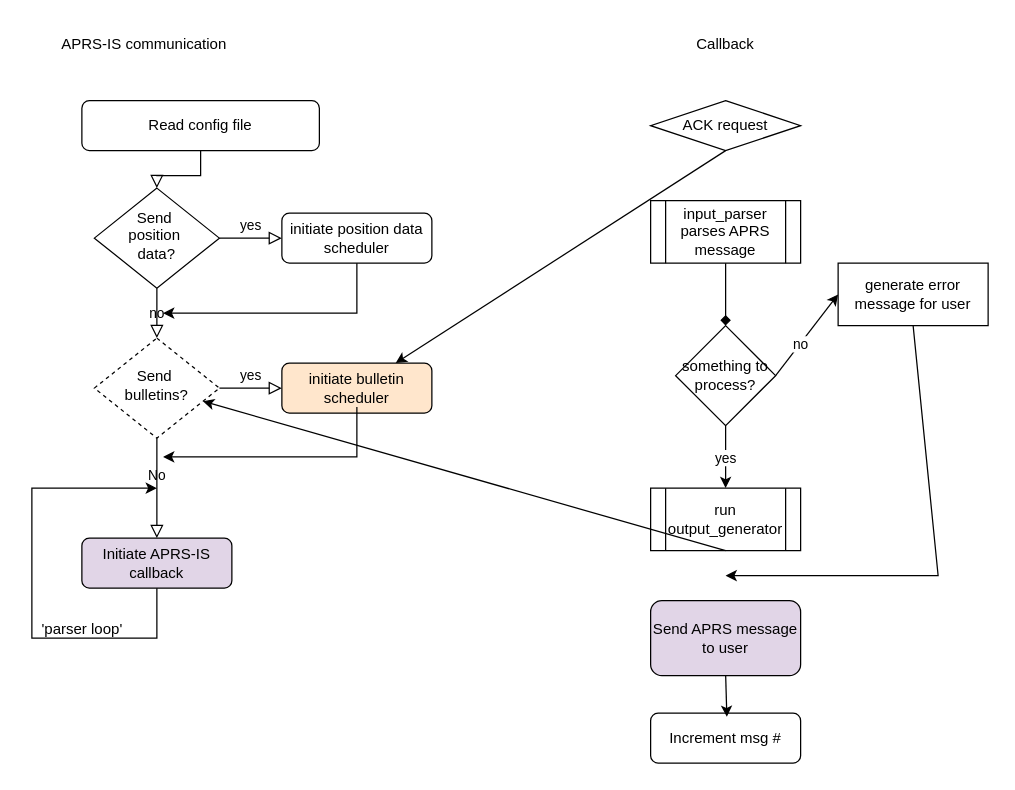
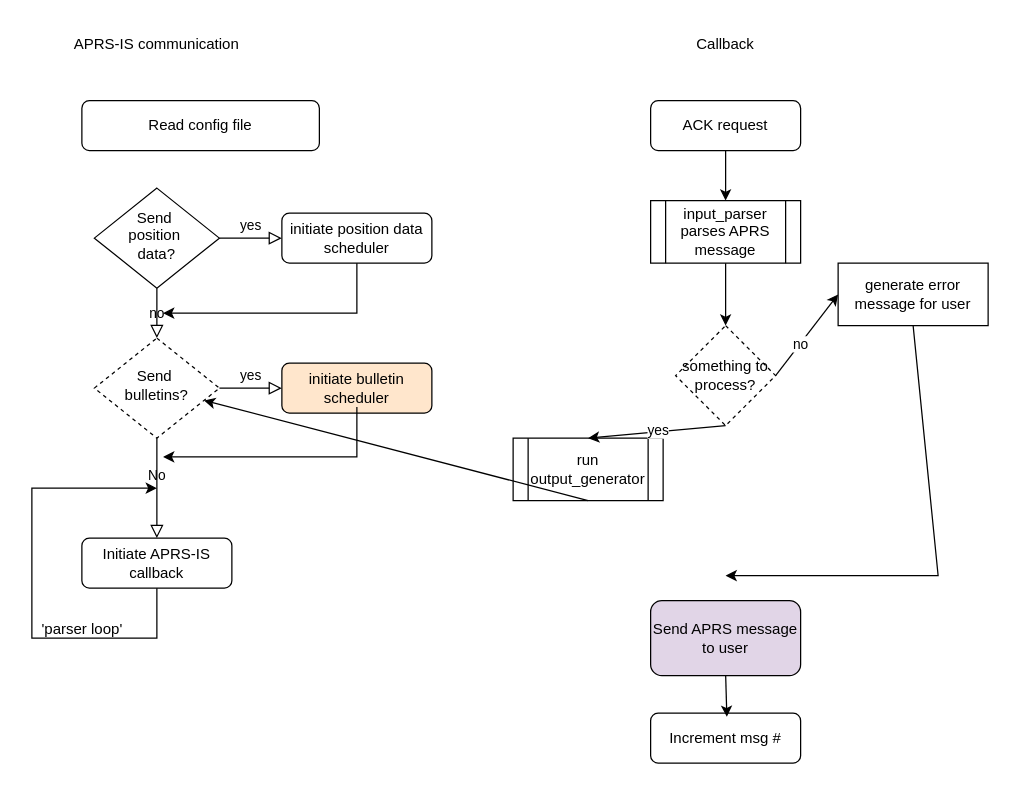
- <mxCell id="15" value="APRS-IS communication" style="text;html=1;align=center;verticalAlign=middle;whiteSpace=wrap;rounded=0;" parent="1" vertex="1"><mxGeometry x="35" y="20" width="160" height="30" as="geometry" /></mxCell>
+ <mxCell id="15" value="APRS-IS communication" style="text;html=1;align=center;verticalAlign=middle;whiteSpace=wrap;rounded=0;" parent="1" vertex="1"><mxGeometry x="45" y="20" width="160" height="30" as="geometry" /></mxCell>
- <mxCell id="17" value="ACK request" style="rhombus;whiteSpace=wrap;html=1;" parent="1" vertex="1"><mxGeometry x="520" y="80" width="120" height="40" as="geometry" /></mxCell>
+ <mxCell id="17" value="ACK request" style="rounded=1;whiteSpace=wrap;html=1;" parent="1" vertex="1"><mxGeometry x="520" y="80" width="120" height="40" as="geometry" /></mxCell>
- <mxCell id="2" value="" style="rounded=0;html=1;jettySize=auto;orthogonalLoop=1;fontSize=11;endArrow=block;endFill=0;endSize=8;strokeWidth=1;shadow=0;labelBackgroundColor=none;edgeStyle=orthogonalEdgeStyle;" parent="1" source="3" target="6" edge="1"><mxGeometry relative="1" as="geometry" /></mxCell>
- <mxCell id="22" value="" style="endArrow=classic;html=1;rounded=0;exitX=0.5;exitY=1;exitDx=0;exitDy=0;" parent="1" source="17" target="12" edge="1"><mxGeometry width="50" height="50" relative="1" as="geometry"><mxPoint x="390" y="430" as="sourcePoint" /><mxPoint x="440" y="380" as="targetPoint" /></mxGeometry></mxCell>
+ <mxCell id="22" value="" style="endArrow=classic;html=1;rounded=0;exitX=0.5;exitY=1;exitDx=0;exitDy=0;entryX=0.5;entryY=0;entryDx=0;entryDy=0;" parent="1" source="17" target="18" edge="1"><mxGeometry width="50" height="50" relative="1" as="geometry"><mxPoint x="390" y="430" as="sourcePoint" /><mxPoint x="440" y="380" as="targetPoint" /></mxGeometry></mxCell>
- <mxCell id="23" value="" style="endArrow=diamond;html=1;rounded=0;entryX=0.5;entryY=0;entryDx=0;entryDy=0;exitX=0.5;exitY=1;exitDx=0;exitDy=0;" parent="1" source="18" target="19" edge="1"><mxGeometry width="50" height="50" relative="1" as="geometry"><mxPoint x="390" y="430" as="sourcePoint" /><mxPoint x="440" y="380" as="targetPoint" /></mxGeometry></mxCell>
+ <mxCell id="23" value="" style="endArrow=classic;html=1;rounded=0;entryX=0.5;entryY=0;entryDx=0;entryDy=0;exitX=0.5;exitY=1;exitDx=0;exitDy=0;" parent="1" source="18" target="19" edge="1"><mxGeometry width="50" height="50" relative="1" as="geometry"><mxPoint x="390" y="430" as="sourcePoint" /><mxPoint x="440" y="380" as="targetPoint" /></mxGeometry></mxCell>
- <mxCell id="19" value="something to process?" style="rhombus;whiteSpace=wrap;html=1;" parent="1" vertex="1"><mxGeometry x="540" y="260" width="80" height="80" as="geometry" /></mxCell>
+ <mxCell id="19" value="something to process?" style="rhombus;whiteSpace=wrap;html=1;dashed=1;" parent="1" vertex="1"><mxGeometry x="540" y="260" width="80" height="80" as="geometry" /></mxCell>
- <mxCell id="20" value="run output_generator" style="shape=process;whiteSpace=wrap;html=1;backgroundOutline=1;" parent="1" vertex="1"><mxGeometry x="520" y="390" width="120" height="50" as="geometry" /></mxCell>
+ <mxCell id="20" value="run output_generator" style="shape=process;whiteSpace=wrap;html=1;backgroundOutline=1;" parent="1" vertex="1"><mxGeometry x="410" y="350" width="120" height="50" as="geometry" /></mxCell>
- <mxCell id="11" value="Initiate APRS-IS callback" style="rounded=1;whiteSpace=wrap;html=1;fontSize=12;glass=0;strokeWidth=1;shadow=0;fillColor=#e1d5e7;" parent="1" vertex="1"><mxGeometry x="65" y="430" width="120" height="40" as="geometry" /></mxCell>
+ <mxCell id="11" value="Initiate APRS-IS callback" style="rounded=1;whiteSpace=wrap;html=1;fontSize=12;glass=0;strokeWidth=1;shadow=0;" parent="1" vertex="1"><mxGeometry x="65" y="430" width="120" height="40" as="geometry" /></mxCell>
